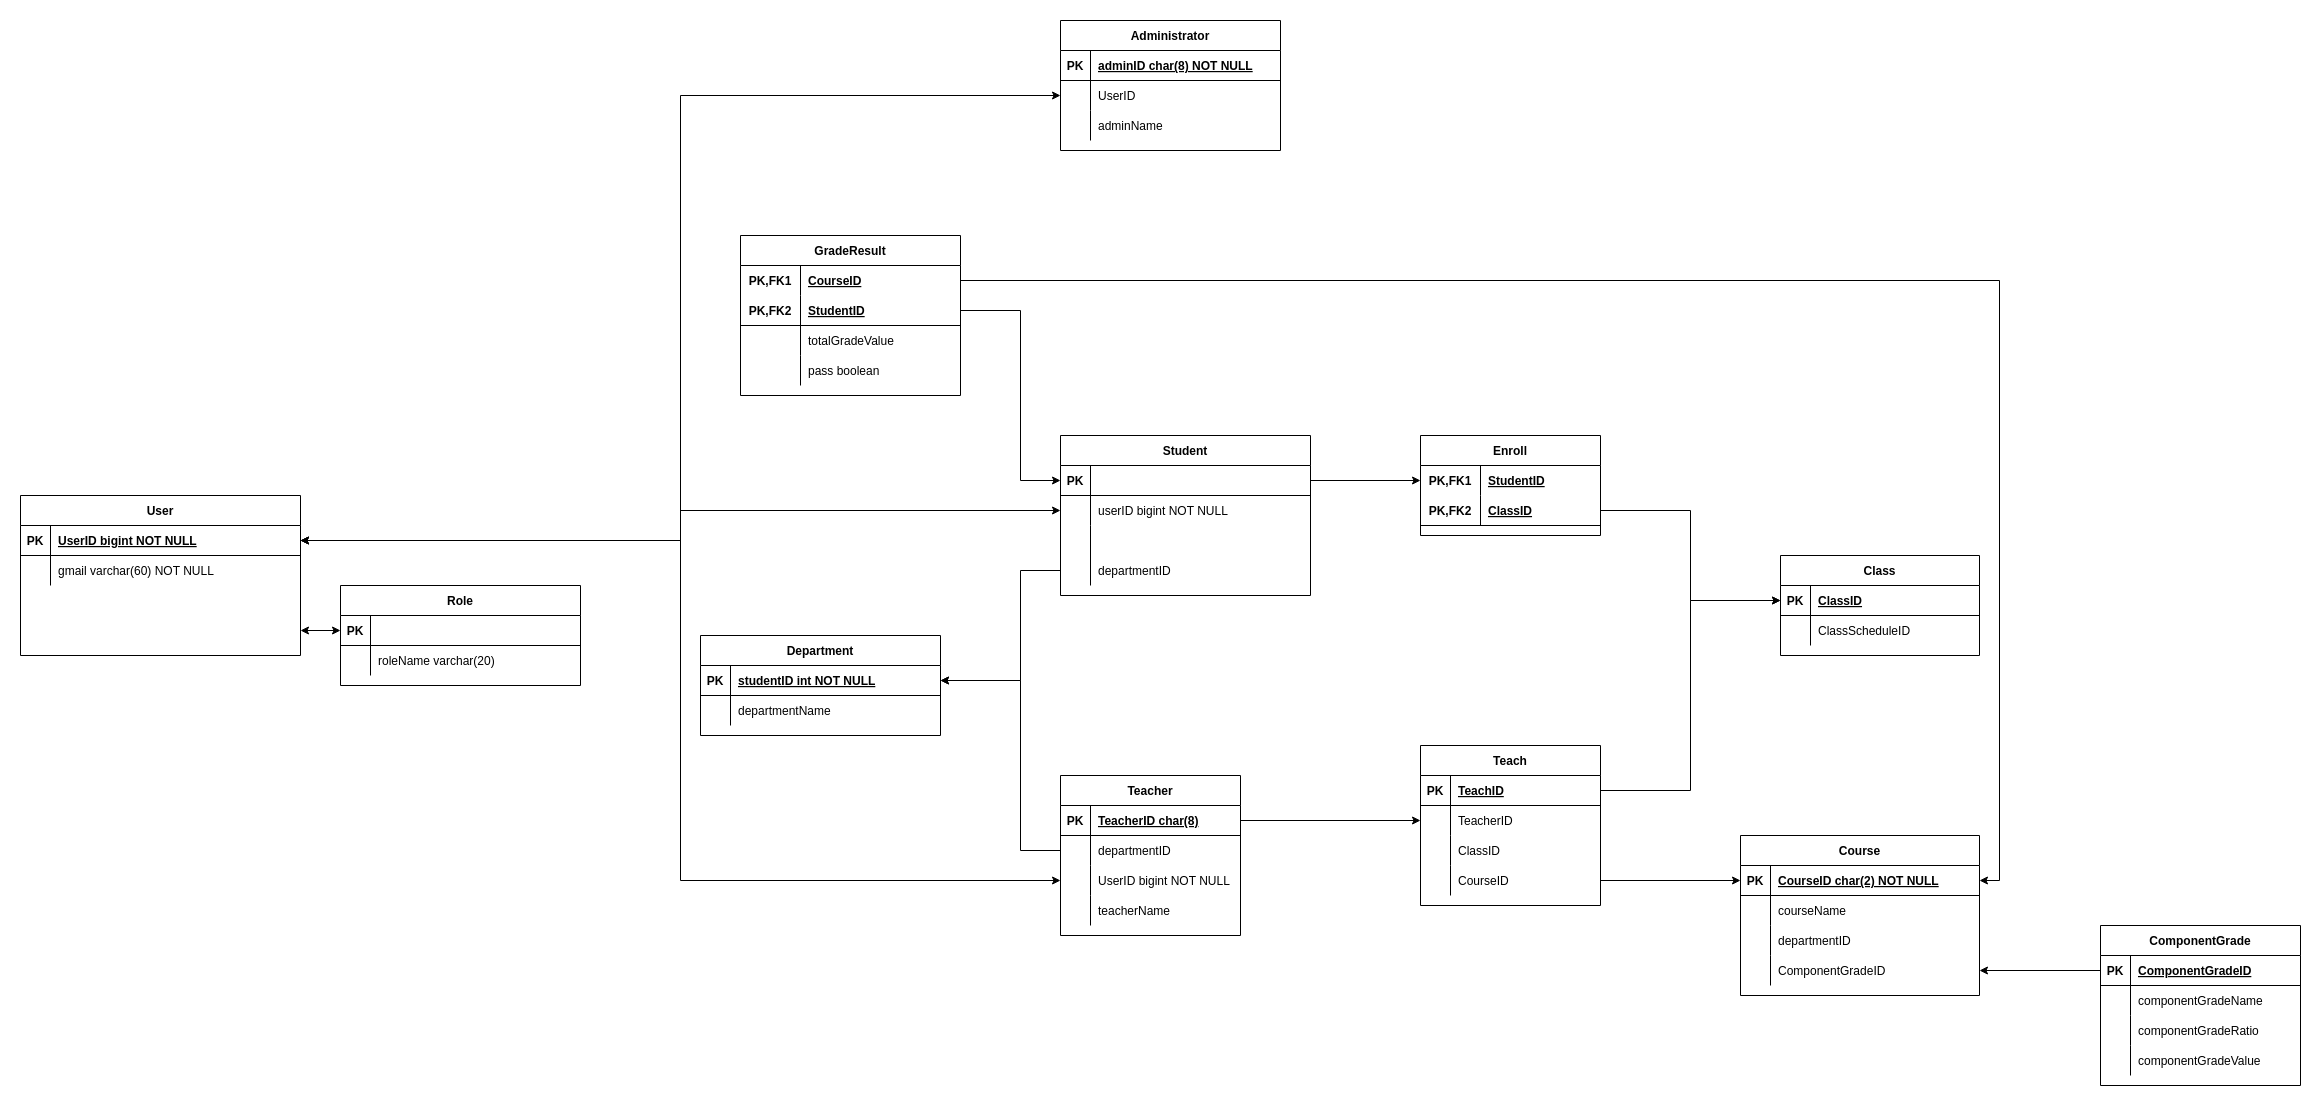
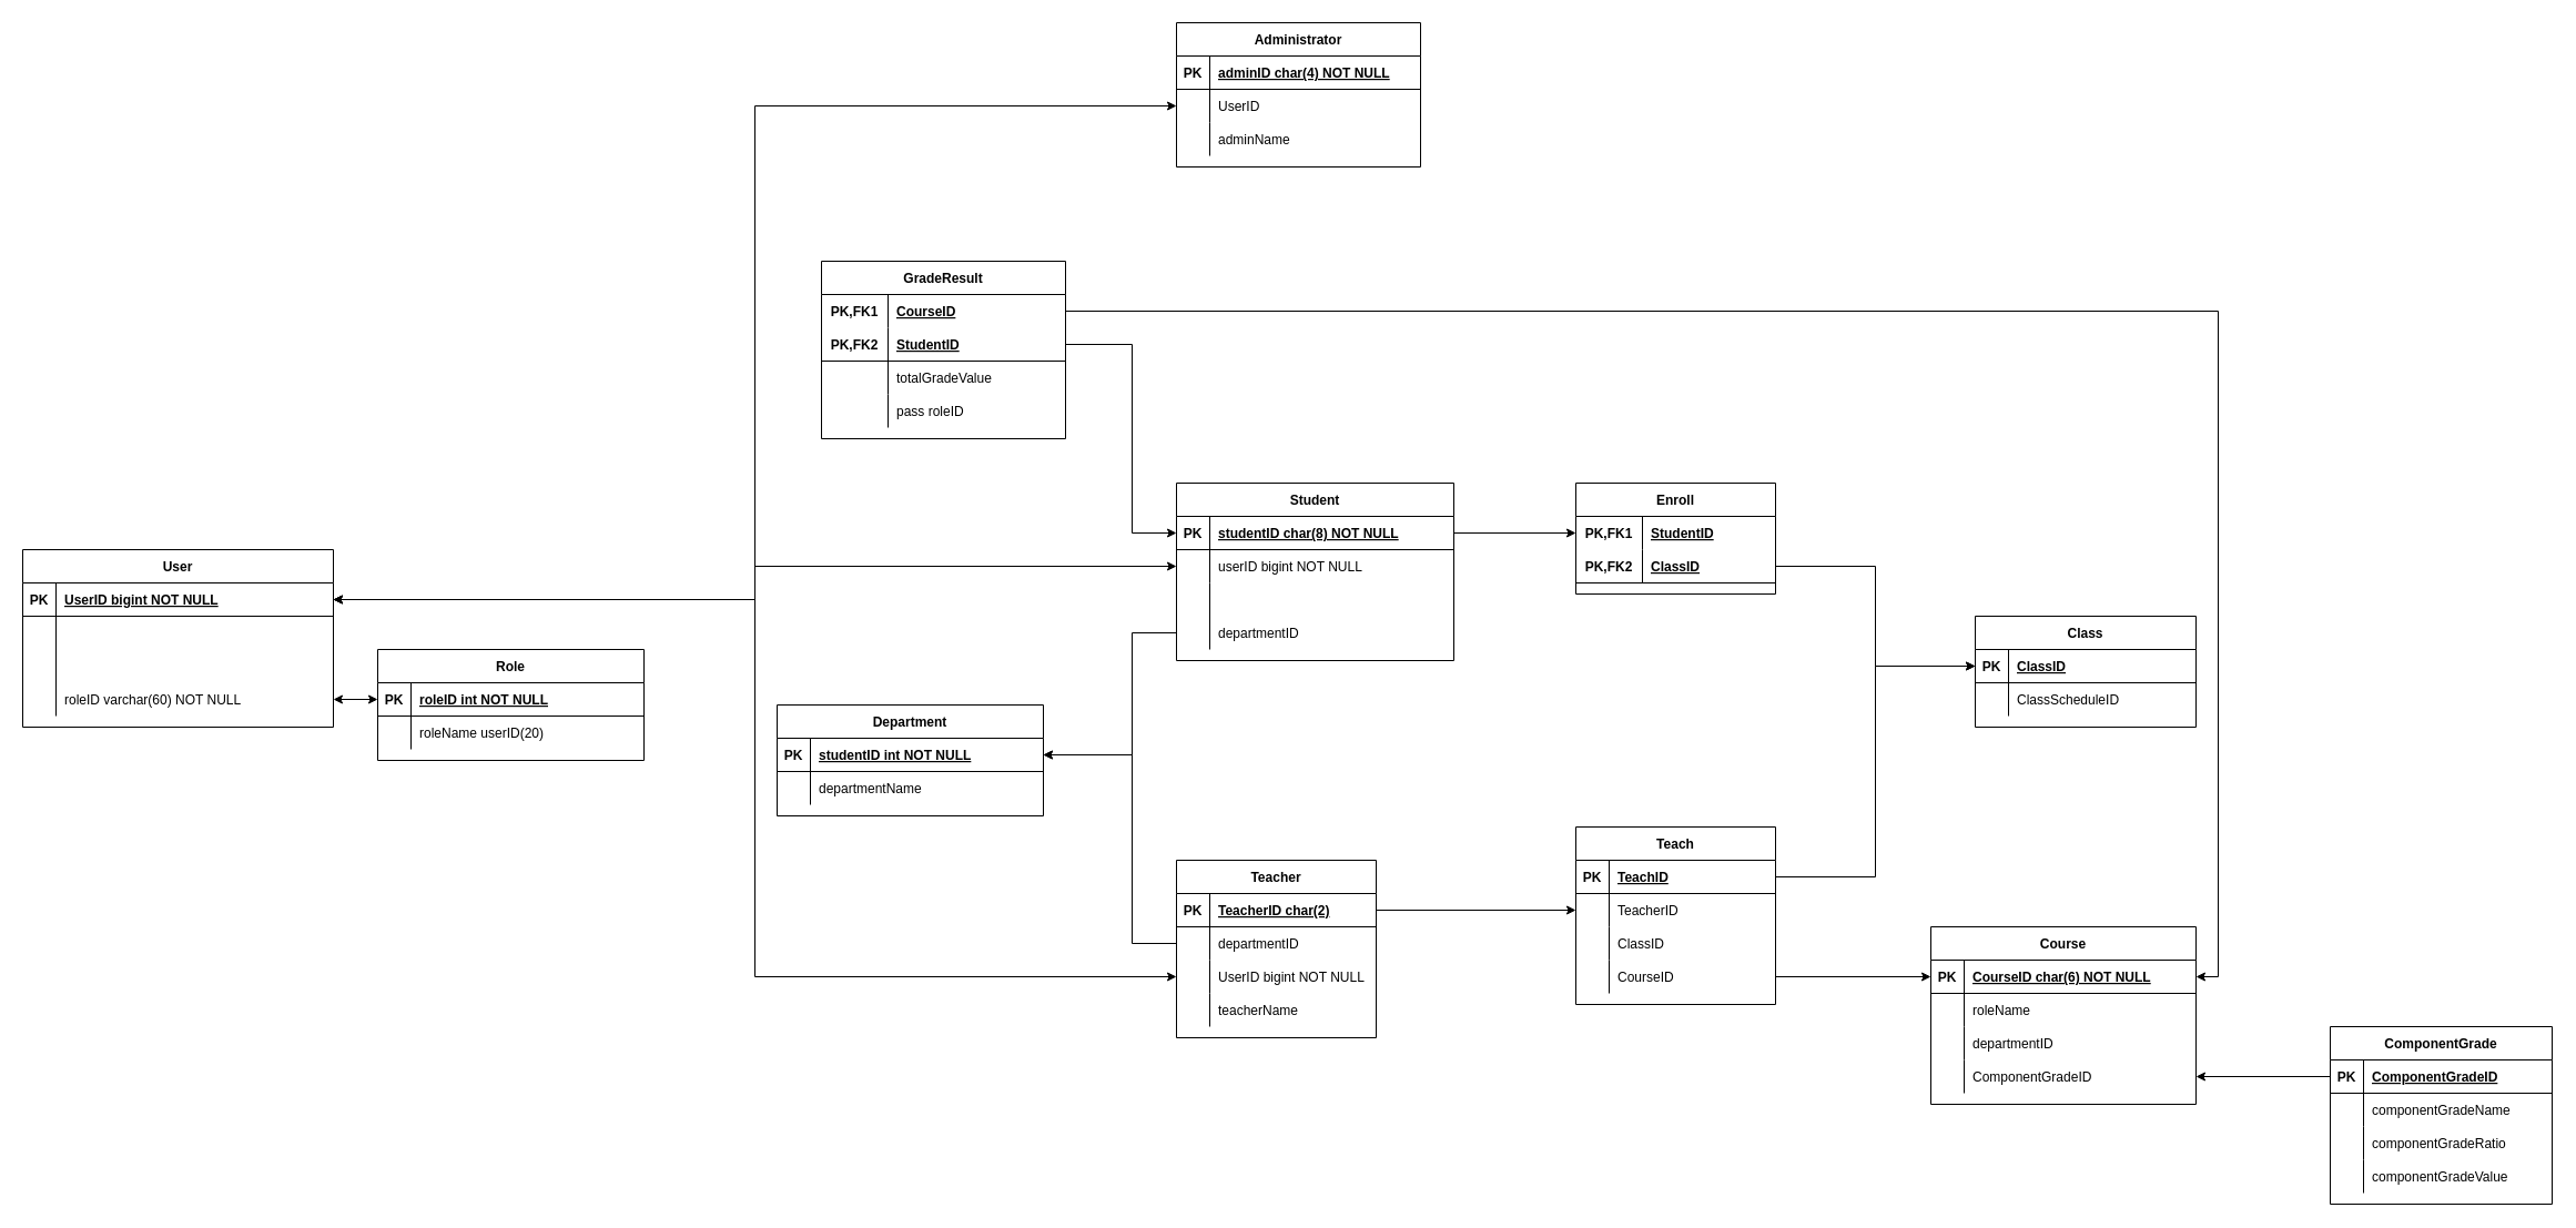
- <mxCell id="49" value="adminID char(8) NOT NULL" style="shape=partialRectangle;connectable=0;fillColor=none;top=0;left=0;bottom=0;right=0;align=left;spacingLeft=6;fontStyle=5;overflow=hidden;" vertex="1" parent="47"><mxGeometry x="30" width="190" height="30" as="geometry"><mxRectangle width="190" height="30" as="alternateBounds" /></mxGeometry></mxCell>
+ <mxCell id="49" value="adminID char(4) NOT NULL" style="shape=partialRectangle;connectable=0;fillColor=none;top=0;left=0;bottom=0;right=0;align=left;spacingLeft=6;fontStyle=5;overflow=hidden;" vertex="1" parent="47"><mxGeometry x="30" width="190" height="30" as="geometry"><mxRectangle width="190" height="30" as="alternateBounds" /></mxGeometry></mxCell>
- <mxCell id="88" value="pass boolean" style="shape=partialRectangle;connectable=0;fillColor=none;top=0;left=0;bottom=0;right=0;align=left;spacingLeft=6;overflow=hidden;" vertex="1" parent="86"><mxGeometry x="60" width="160" height="30" as="geometry"><mxRectangle width="160" height="30" as="alternateBounds" /></mxGeometry></mxCell>
+ <mxCell id="88" value="pass roleID" style="shape=partialRectangle;connectable=0;fillColor=none;top=0;left=0;bottom=0;right=0;align=left;spacingLeft=6;overflow=hidden;" vertex="1" parent="86"><mxGeometry x="60" width="160" height="30" as="geometry"><mxRectangle width="160" height="30" as="alternateBounds" /></mxGeometry></mxCell>
+ <mxCell id="12" value="studentID char(8) NOT NULL" style="shape=partialRectangle;overflow=hidden;connectable=0;fillColor=none;top=0;left=0;bottom=0;right=0;align=left;spacingLeft=6;fontStyle=5;" parent="10" vertex="1"><mxGeometry x="30" width="220" height="30" as="geometry"><mxRectangle width="220" height="30" as="alternateBounds" /></mxGeometry></mxCell>
- <mxCell id="27" value="gmail varchar(60) NOT NULL" style="shape=partialRectangle;overflow=hidden;connectable=0;fillColor=none;top=0;left=0;bottom=0;right=0;align=left;spacingLeft=6;" parent="25" vertex="1"><mxGeometry x="30" width="250" height="30" as="geometry"><mxRectangle width="250" height="30" as="alternateBounds" /></mxGeometry></mxCell>
+ <mxCell id="32" value="roleID varchar(60) NOT NULL" style="shape=partialRectangle;overflow=hidden;connectable=0;fillColor=none;top=0;left=0;bottom=0;right=0;align=left;spacingLeft=6;" vertex="1" parent="30"><mxGeometry x="30" width="250" height="30" as="geometry"><mxRectangle width="250" height="30" as="alternateBounds" /></mxGeometry></mxCell>
+ <mxCell id="5" value="roleID int NOT NULL " style="shape=partialRectangle;overflow=hidden;connectable=0;fillColor=none;top=0;left=0;bottom=0;right=0;align=left;spacingLeft=6;fontStyle=5;" parent="3" vertex="1"><mxGeometry x="30" width="210" height="30" as="geometry"><mxRectangle width="210" height="30" as="alternateBounds" /></mxGeometry></mxCell>
- <mxCell id="8" value="roleName varchar(20)" style="shape=partialRectangle;overflow=hidden;connectable=0;fillColor=none;top=0;left=0;bottom=0;right=0;align=left;spacingLeft=6;" parent="6" vertex="1"><mxGeometry x="30" width="210" height="30" as="geometry"><mxRectangle width="210" height="30" as="alternateBounds" /></mxGeometry></mxCell>
+ <mxCell id="8" value="roleName userID(20)" style="shape=partialRectangle;overflow=hidden;connectable=0;fillColor=none;top=0;left=0;bottom=0;right=0;align=left;spacingLeft=6;" parent="6" vertex="1"><mxGeometry x="30" width="210" height="30" as="geometry"><mxRectangle width="210" height="30" as="alternateBounds" /></mxGeometry></mxCell>
- <mxCell id="36" value="TeacherID char(8)" style="shape=partialRectangle;connectable=0;fillColor=none;top=0;left=0;bottom=0;right=0;align=left;spacingLeft=6;fontStyle=5;overflow=hidden;" vertex="1" parent="34"><mxGeometry x="30" width="150" height="30" as="geometry"><mxRectangle width="150" height="30" as="alternateBounds" /></mxGeometry></mxCell>
+ <mxCell id="36" value="TeacherID char(2)" style="shape=partialRectangle;connectable=0;fillColor=none;top=0;left=0;bottom=0;right=0;align=left;spacingLeft=6;fontStyle=5;overflow=hidden;" vertex="1" parent="34"><mxGeometry x="30" width="150" height="30" as="geometry"><mxRectangle width="150" height="30" as="alternateBounds" /></mxGeometry></mxCell>
- <mxCell id="66" value="CourseID char(2) NOT NULL" style="shape=partialRectangle;connectable=0;fillColor=none;top=0;left=0;bottom=0;right=0;align=left;spacingLeft=6;fontStyle=5;overflow=hidden;" vertex="1" parent="64"><mxGeometry x="30" width="209" height="30" as="geometry"><mxRectangle width="209" height="30" as="alternateBounds" /></mxGeometry></mxCell>
+ <mxCell id="66" value="CourseID char(6) NOT NULL" style="shape=partialRectangle;connectable=0;fillColor=none;top=0;left=0;bottom=0;right=0;align=left;spacingLeft=6;fontStyle=5;overflow=hidden;" vertex="1" parent="64"><mxGeometry x="30" width="209" height="30" as="geometry"><mxRectangle width="209" height="30" as="alternateBounds" /></mxGeometry></mxCell>
- <mxCell id="69" value="courseName" style="shape=partialRectangle;connectable=0;fillColor=none;top=0;left=0;bottom=0;right=0;align=left;spacingLeft=6;overflow=hidden;" vertex="1" parent="67"><mxGeometry x="30" width="209" height="30" as="geometry"><mxRectangle width="209" height="30" as="alternateBounds" /></mxGeometry></mxCell>
+ <mxCell id="69" value="roleName" style="shape=partialRectangle;connectable=0;fillColor=none;top=0;left=0;bottom=0;right=0;align=left;spacingLeft=6;overflow=hidden;" vertex="1" parent="67"><mxGeometry x="30" width="209" height="30" as="geometry"><mxRectangle width="209" height="30" as="alternateBounds" /></mxGeometry></mxCell>
